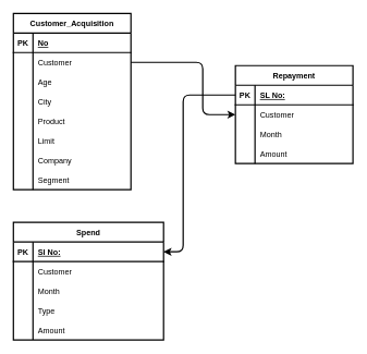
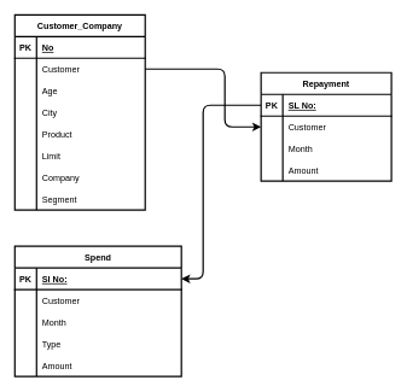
- <mxCell id="4" value="Customer_Acquisition" style="shape=table;startSize=30;container=1;collapsible=1;childLayout=tableLayout;fixedRows=1;rowLines=0;fontStyle=1;align=center;resizeLast=1;strokeWidth=2;gradientColor=none;" vertex="1" parent="1"><mxGeometry x="20" y="20" width="180" height="270" as="geometry" /></mxCell>
+ <mxCell id="4" value="Customer_Company" style="shape=table;startSize=30;container=1;collapsible=1;childLayout=tableLayout;fixedRows=1;rowLines=0;fontStyle=1;align=center;resizeLast=1;strokeWidth=2;gradientColor=none;" vertex="1" parent="1"><mxGeometry x="20" y="20" width="180" height="270" as="geometry" /></mxCell>
